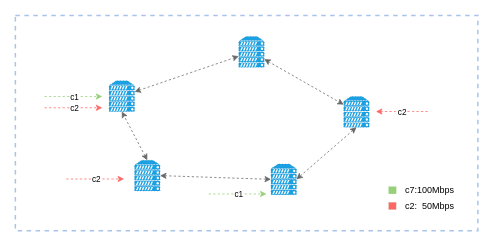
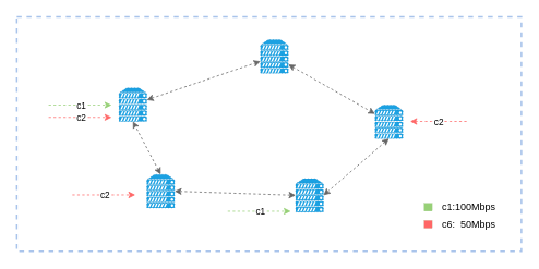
- <mxCell id="23" value="c7:100Mbps" style="text;html=1;strokeColor=none;fillColor=none;align=center;verticalAlign=middle;whiteSpace=wrap;rounded=0;opacity=10;" parent="1" vertex="1"><mxGeometry x="543" y="238" width="60" height="30" as="geometry" /></mxCell>
+ <mxCell id="23" value="c1:100Mbps" style="text;html=1;strokeColor=none;fillColor=none;align=center;verticalAlign=middle;whiteSpace=wrap;rounded=0;opacity=10;" parent="1" vertex="1"><mxGeometry x="543" y="238" width="60" height="30" as="geometry" /></mxCell>
- <mxCell id="24" value="c2:&amp;nbsp; 50Mbps" style="text;html=1;strokeColor=none;fillColor=none;align=center;verticalAlign=middle;whiteSpace=wrap;rounded=0;opacity=10;" parent="1" vertex="1"><mxGeometry x="535.25" y="259" width="75.5" height="30" as="geometry" /></mxCell>
+ <mxCell id="24" value="c6:&amp;nbsp; 50Mbps" style="text;html=1;strokeColor=none;fillColor=none;align=center;verticalAlign=middle;whiteSpace=wrap;rounded=0;opacity=10;" parent="1" vertex="1"><mxGeometry x="535.25" y="259" width="75.5" height="30" as="geometry" /></mxCell>
